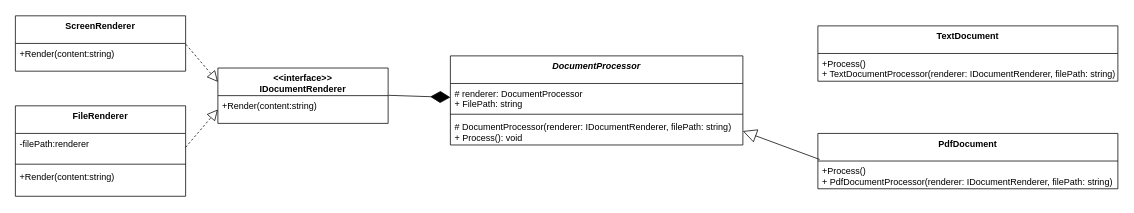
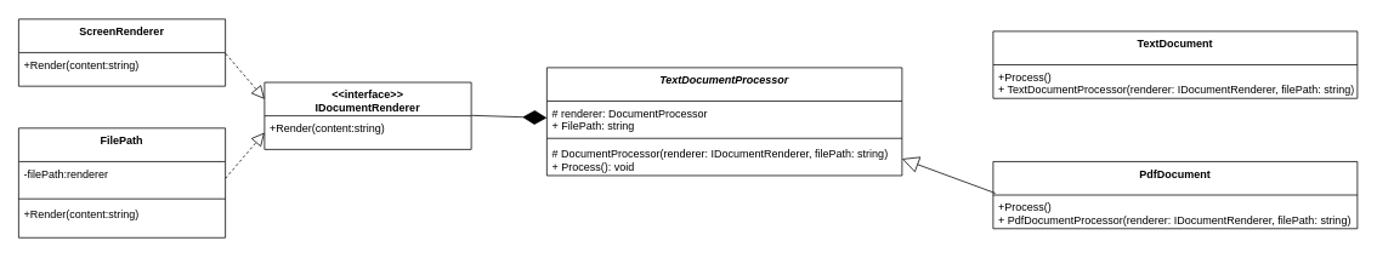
- <mxCell id="6" value="DocumentProcessor" style="swimlane;fontStyle=3;align=center;verticalAlign=top;childLayout=stackLayout;horizontal=1;startSize=36.8;horizontalStack=0;resizeParent=1;resizeParentMax=0;resizeLast=0;collapsible=0;marginBottom=0;" parent="1" vertex="1"><mxGeometry x="600" y="74" width="390" height="118.8" as="geometry" /></mxCell>
+ <mxCell id="6" value="TextDocumentProcessor" style="swimlane;fontStyle=3;align=center;verticalAlign=top;childLayout=stackLayout;horizontal=1;startSize=36.8;horizontalStack=0;resizeParent=1;resizeParentMax=0;resizeLast=0;collapsible=0;marginBottom=0;" parent="1" vertex="1"><mxGeometry x="600" y="74" width="390" height="118.8" as="geometry" /></mxCell>
- <mxCell id="10" value="FileRenderer" style="swimlane;fontStyle=1;align=center;verticalAlign=top;childLayout=stackLayout;horizontal=1;startSize=36.8;horizontalStack=0;resizeParent=1;resizeParentMax=0;resizeLast=0;collapsible=0;marginBottom=0;" parent="1" vertex="1"><mxGeometry x="20" y="140.6" width="227" height="120.6" as="geometry" /></mxCell>
+ <mxCell id="10" value="FilePath" style="swimlane;fontStyle=1;align=center;verticalAlign=top;childLayout=stackLayout;horizontal=1;startSize=36.8;horizontalStack=0;resizeParent=1;resizeParentMax=0;resizeLast=0;collapsible=0;marginBottom=0;" parent="1" vertex="1"><mxGeometry x="20" y="140.6" width="227" height="120.6" as="geometry" /></mxCell>
